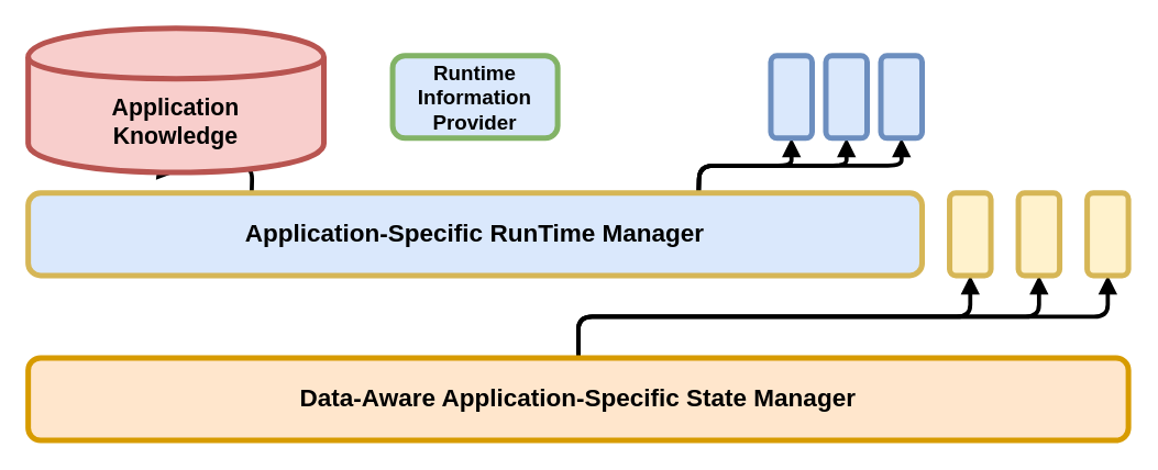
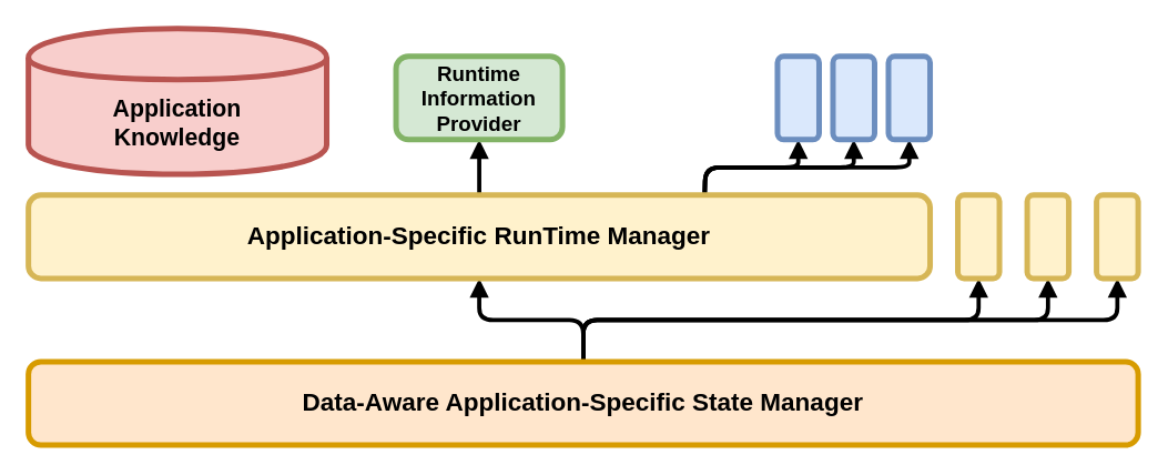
- <mxCell id="17" value="&lt;b&gt;&lt;font style=&quot;font-size: 15px&quot;&gt;Runtime&lt;br&gt;Information&lt;br&gt;Provider&lt;br&gt;&lt;/font&gt;&lt;/b&gt;" style="rounded=1;whiteSpace=wrap;html=1;strokeWidth=4;fillColor=#dae8fc;strokeColor=#82b366;" vertex="1" parent="1"><mxGeometry x="285" y="40" width="120" height="60" as="geometry" /></mxCell>
+ <mxCell id="17" value="&lt;b&gt;&lt;font style=&quot;font-size: 15px&quot;&gt;Runtime&lt;br&gt;Information&lt;br&gt;Provider&lt;br&gt;&lt;/font&gt;&lt;/b&gt;" style="rounded=1;whiteSpace=wrap;html=1;strokeWidth=4;fillColor=#d5e8d4;strokeColor=#82b366;" vertex="1" parent="1"><mxGeometry x="285" y="40" width="120" height="60" as="geometry" /></mxCell>
+ <mxCell id="8" style="edgeStyle=none;rounded=1;html=1;exitX=0.5;exitY=0;entryX=0.5;entryY=1;startArrow=none;startFill=0;endArrow=block;endFill=1;jettySize=auto;orthogonalLoop=1;strokeWidth=3;" edge="1" parent="1" source="12" target="17"><mxGeometry relative="1" as="geometry" /></mxCell>
- <mxCell id="7" style="edgeStyle=none;rounded=1;html=1;exitX=0.25;exitY=0;entryX=0.5;entryY=1;startArrow=none;startFill=0;endArrow=block;endFill=1;jettySize=auto;orthogonalLoop=1;strokeWidth=3;" edge="1" parent="1" source="12" target="16"><mxGeometry relative="1" as="geometry"><Array as="points"><mxPoint x="183" y="120" /><mxPoint x="85" y="120" /></Array></mxGeometry></mxCell>
- <mxCell id="12" value="&lt;b&gt;&lt;font style=&quot;font-size: 18px&quot;&gt;Application-Specific RunTime Manager&lt;br&gt;&lt;/font&gt;&lt;/b&gt;" style="rounded=1;whiteSpace=wrap;html=1;strokeWidth=4;fillColor=#dae8fc;strokeColor=#d6b656;" vertex="1" parent="1"><mxGeometry x="20" y="140" width="650" height="60" as="geometry" /></mxCell>
+ <mxCell id="12" value="&lt;b&gt;&lt;font style=&quot;font-size: 18px&quot;&gt;Application-Specific RunTime Manager&lt;br&gt;&lt;/font&gt;&lt;/b&gt;" style="rounded=1;whiteSpace=wrap;html=1;strokeWidth=4;fillColor=#fff2cc;strokeColor=#d6b656;" vertex="1" parent="1"><mxGeometry x="20" y="140" width="650" height="60" as="geometry" /></mxCell>
+ <mxCell id="2" style="edgeStyle=none;rounded=1;html=1;exitX=0.5;exitY=0;entryX=0.5;entryY=1;startArrow=none;startFill=0;endArrow=block;endFill=1;jettySize=auto;orthogonalLoop=1;strokeWidth=3;" edge="1" parent="1" source="6" target="12"><mxGeometry relative="1" as="geometry"><Array as="points"><mxPoint x="420" y="230" /><mxPoint x="345" y="230" /></Array></mxGeometry></mxCell>
